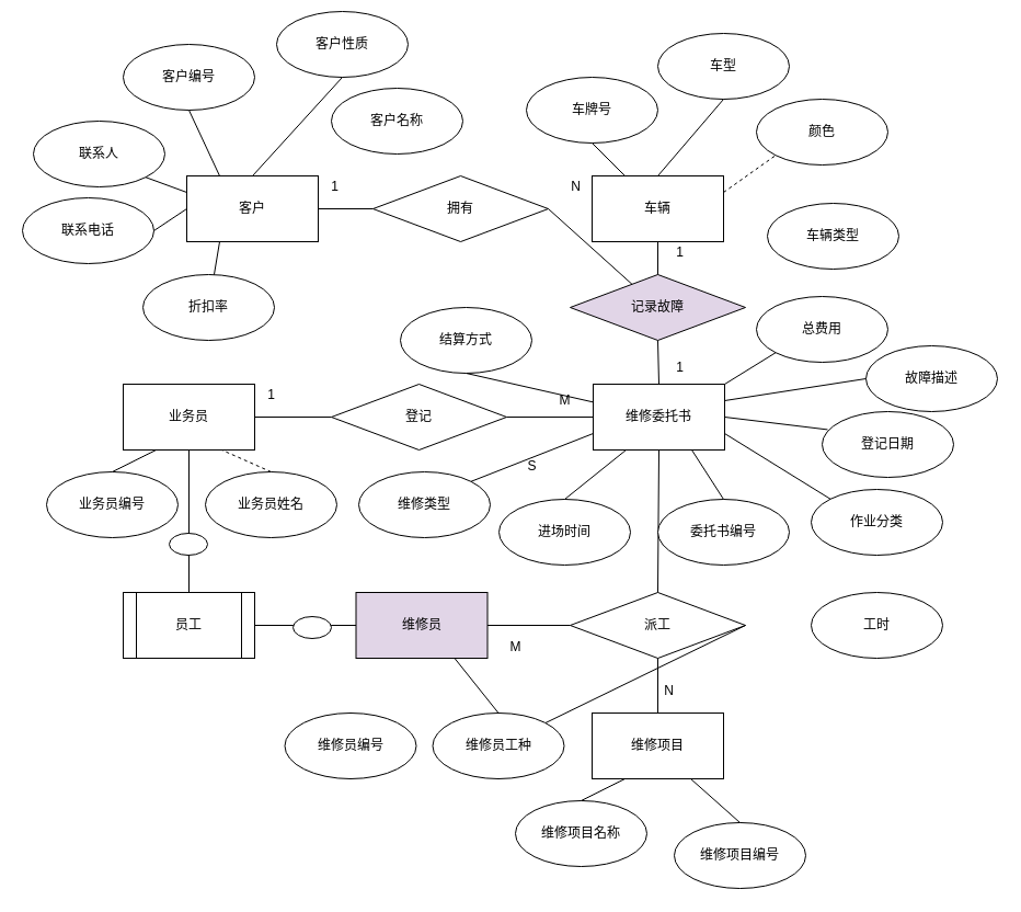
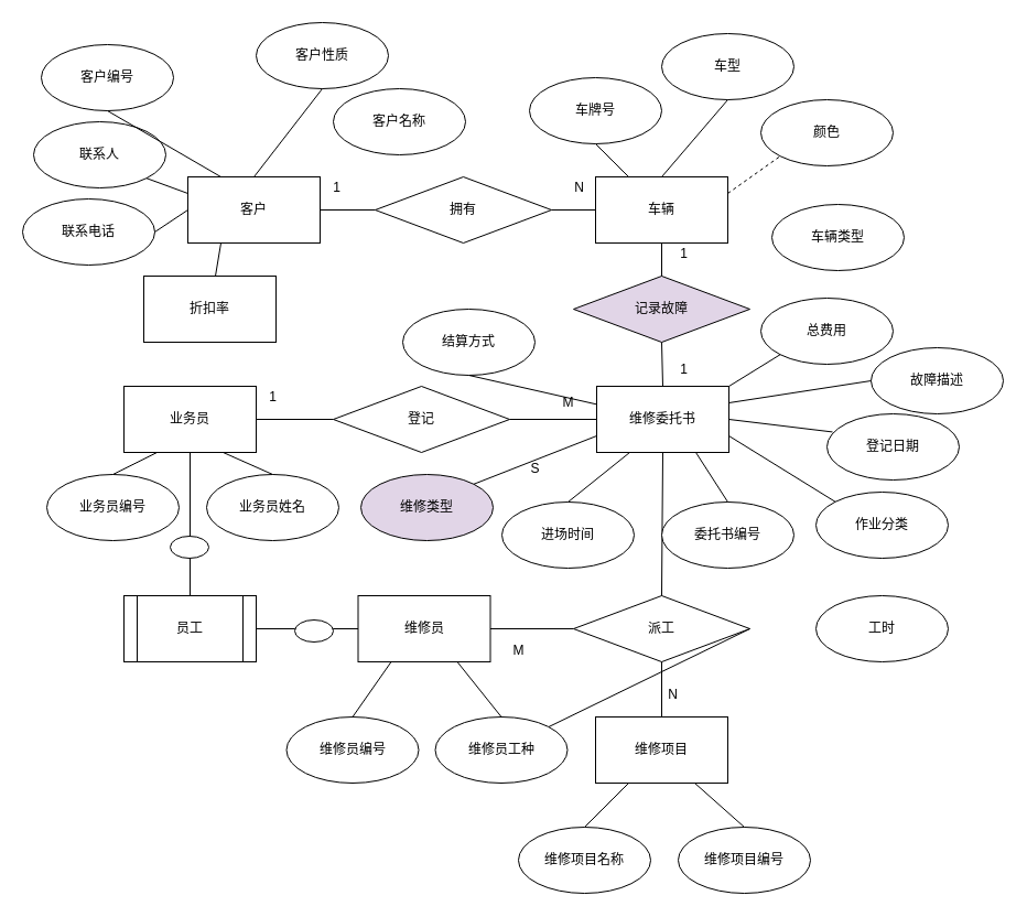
- <mxCell id="11" value="&lt;div&gt;客户性质&lt;/div&gt;" style="ellipse;whiteSpace=wrap;html=1;" vertex="1" parent="1"><mxGeometry x="252" y="10" width="120" height="60" as="geometry" /></mxCell>
+ <mxCell id="11" value="&lt;div&gt;客户性质&lt;/div&gt;" style="ellipse;whiteSpace=wrap;html=1;" vertex="1" parent="1"><mxGeometry x="232" y="20" width="120" height="60" as="geometry" /></mxCell>
- <mxCell id="9" value="客户编号" style="ellipse;whiteSpace=wrap;html=1;" vertex="1" parent="1"><mxGeometry x="112" y="40" width="120" height="60" as="geometry" /></mxCell>
+ <mxCell id="9" value="客户编号" style="ellipse;whiteSpace=wrap;html=1;" vertex="1" parent="1"><mxGeometry x="37" y="40" width="120" height="60" as="geometry" /></mxCell>
- <mxCell id="7" value="" style="endArrow=none;html=1;rounded=0;exitX=1;exitY=0.5;exitDx=0;exitDy=0;" edge="1" parent="1" source="5" target="68"><mxGeometry width="50" height="50" relative="1" as="geometry"><mxPoint x="530" y="190" as="sourcePoint" /><mxPoint x="580" y="140" as="targetPoint" /></mxGeometry></mxCell>
+ <mxCell id="7" value="" style="endArrow=none;html=1;rounded=0;exitX=1;exitY=0.5;exitDx=0;exitDy=0;entryX=0;entryY=0.5;entryDx=0;entryDy=0;" edge="1" parent="1" source="5" target="4"><mxGeometry width="50" height="50" relative="1" as="geometry"><mxPoint x="530" y="190" as="sourcePoint" /><mxPoint x="580" y="140" as="targetPoint" /></mxGeometry></mxCell>
- <mxCell id="12" value="折扣率" style="ellipse;whiteSpace=wrap;html=1;" vertex="1" parent="1"><mxGeometry x="130" y="250" width="120" height="60" as="geometry" /></mxCell>
+ <mxCell id="12" value="折扣率" style="whiteSpace=wrap;html=1;rounded=0;" vertex="1" parent="1"><mxGeometry x="130" y="250" width="120" height="60" as="geometry" /></mxCell>
- <mxCell id="48" value="" style="endArrow=none;html=1;rounded=0;entryX=0.75;entryY=1;entryDx=0;entryDy=0;exitX=0.5;exitY=0;exitDx=0;exitDy=0;dashed=1;" edge="1" parent="1" source="20" target="3"><mxGeometry width="50" height="50" relative="1" as="geometry"><mxPoint x="-228" y="600" as="sourcePoint" /><mxPoint x="-178" y="550" as="targetPoint" /></mxGeometry></mxCell>
+ <mxCell id="48" value="" style="endArrow=none;html=1;rounded=0;entryX=0.75;entryY=1;entryDx=0;entryDy=0;exitX=0.5;exitY=0;exitDx=0;exitDy=0;" edge="1" parent="1" source="20" target="3"><mxGeometry width="50" height="50" relative="1" as="geometry"><mxPoint x="-228" y="600" as="sourcePoint" /><mxPoint x="-178" y="550" as="targetPoint" /></mxGeometry></mxCell>
- <mxCell id="28" value="维修类型" style="ellipse;whiteSpace=wrap;html=1;" vertex="1" parent="1"><mxGeometry x="327" y="430" width="120" height="60" as="geometry" /></mxCell>
+ <mxCell id="28" value="维修类型" style="ellipse;whiteSpace=wrap;html=1;fillColor=#e1d5e7;" vertex="1" parent="1"><mxGeometry x="327" y="430" width="120" height="60" as="geometry" /></mxCell>
- <mxCell id="21" value="维修员" style="whiteSpace=wrap;html=1;fillColor=#e1d5e7;" vertex="1" parent="1"><mxGeometry x="324.5" y="540" width="120" height="60" as="geometry" /></mxCell>
+ <mxCell id="21" value="维修员" style="whiteSpace=wrap;html=1;" vertex="1" parent="1"><mxGeometry x="324.5" y="540" width="120" height="60" as="geometry" /></mxCell>
+ <mxCell id="45" value="" style="endArrow=none;html=1;rounded=0;entryX=0.25;entryY=1;entryDx=0;entryDy=0;exitX=0.5;exitY=0;exitDx=0;exitDy=0;" edge="1" parent="1" source="22" target="21"><mxGeometry width="50" height="50" relative="1" as="geometry"><mxPoint x="34.5" y="940" as="sourcePoint" /><mxPoint x="84.5" y="890" as="targetPoint" /></mxGeometry></mxCell>
- <mxCell id="25" value="维修项目名称" style="ellipse;whiteSpace=wrap;html=1;" vertex="1" parent="1"><mxGeometry x="470" y="730" width="120" height="60" as="geometry" /></mxCell>
+ <mxCell id="25" value="维修项目名称" style="ellipse;whiteSpace=wrap;html=1;" vertex="1" parent="1"><mxGeometry x="470" y="750" width="120" height="60" as="geometry" /></mxCell>
